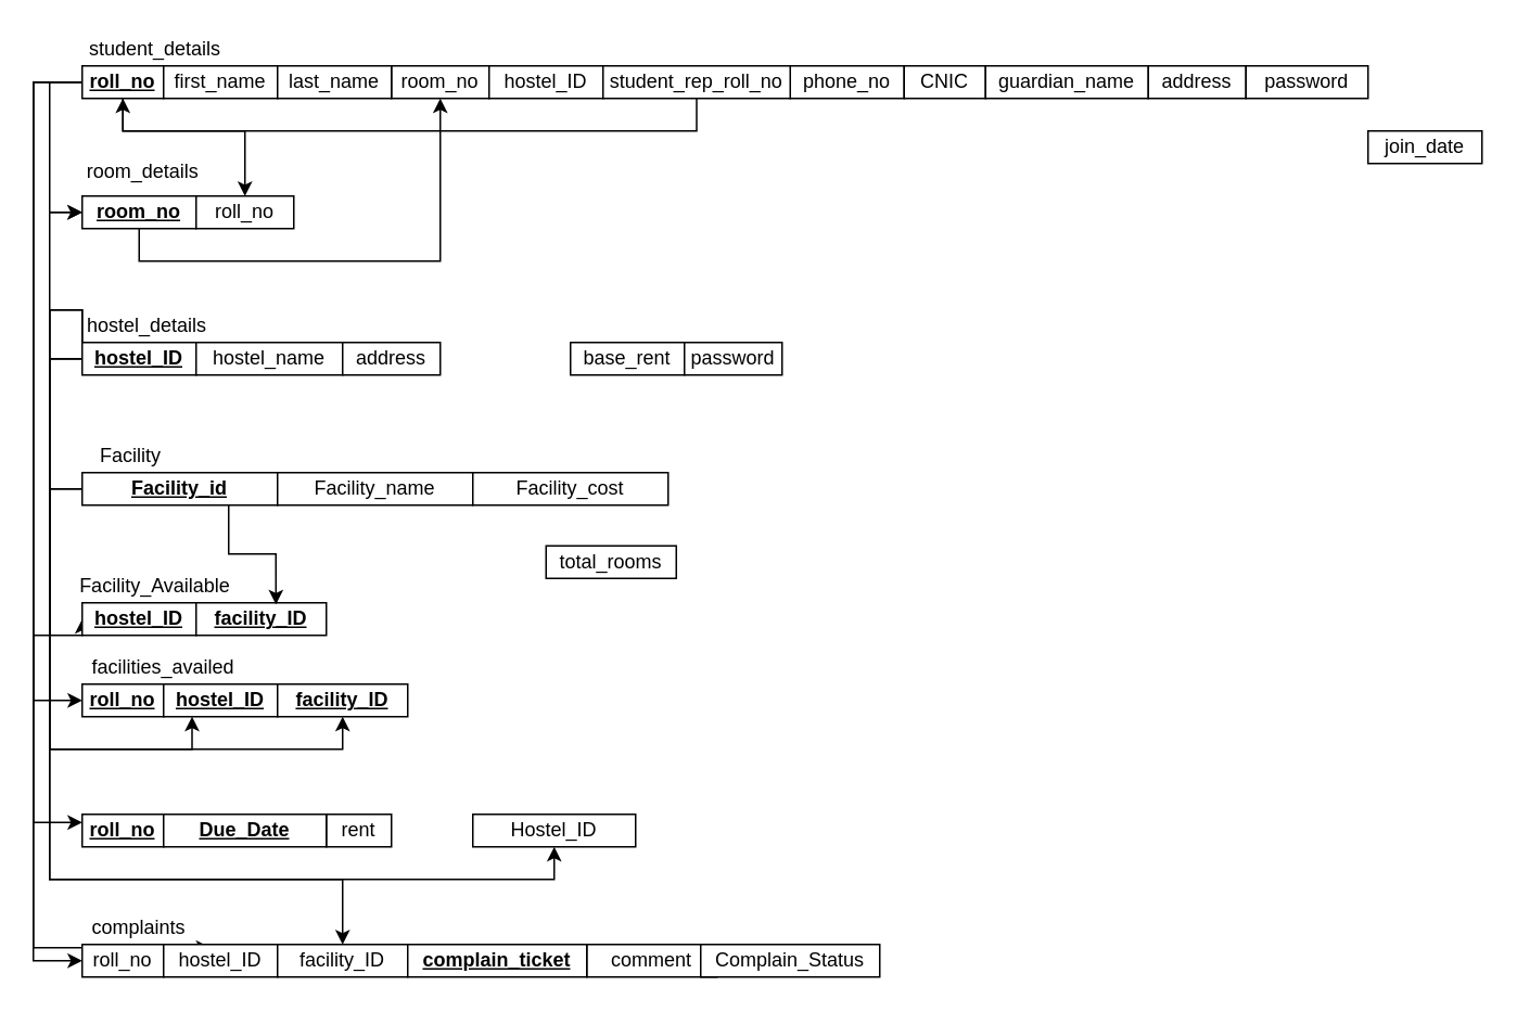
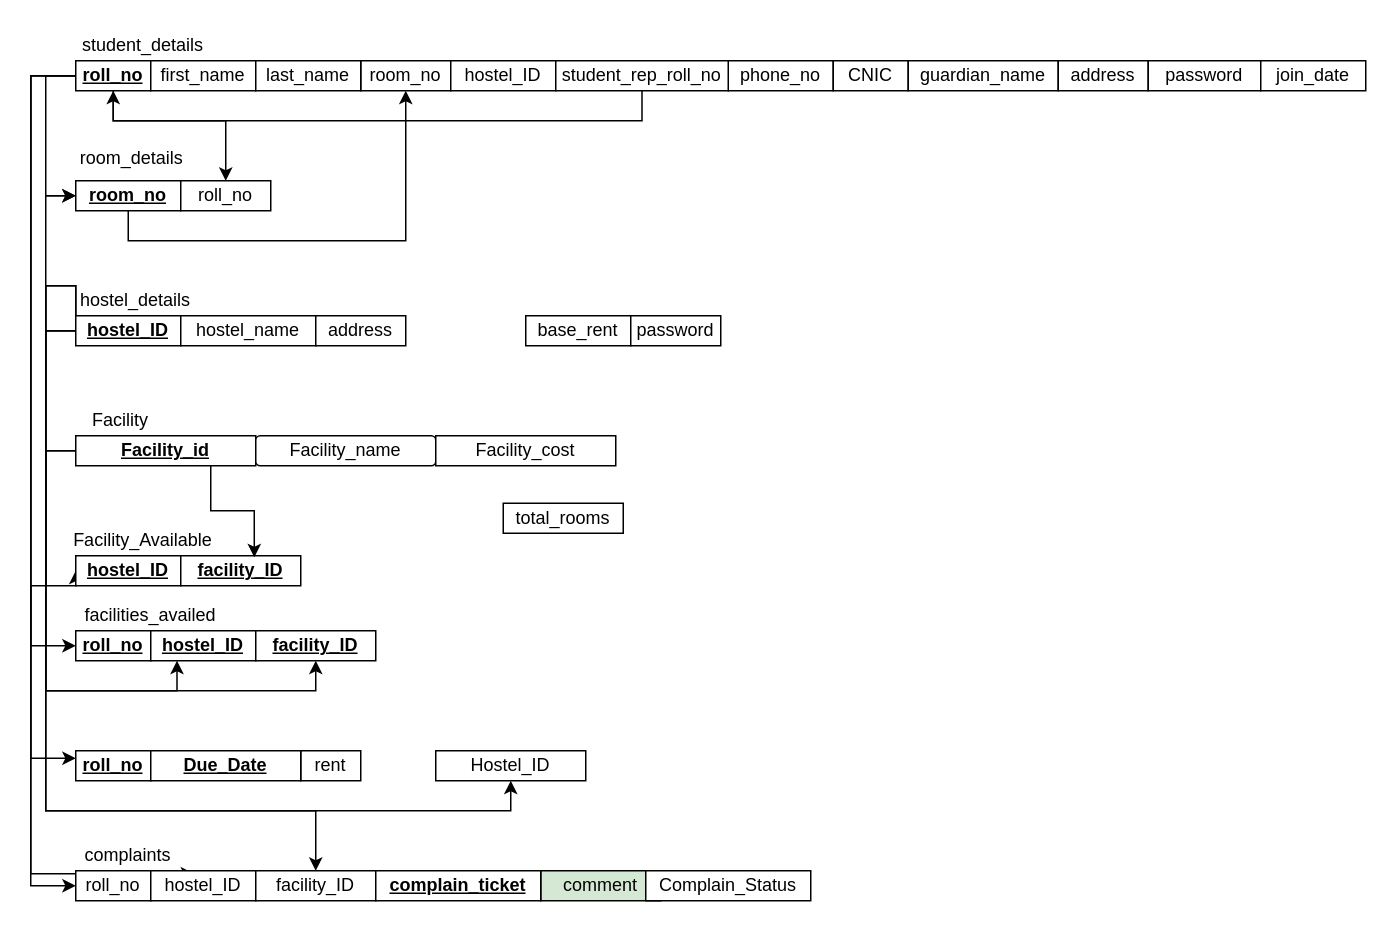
- <mxCell id="52" value="join_date" style="rounded=0;whiteSpace=wrap;html=1;" vertex="1" parent="1"><mxGeometry x="840" y="80" width="70" height="20" as="geometry" /></mxCell>
+ <mxCell id="52" value="join_date" style="rounded=0;whiteSpace=wrap;html=1;" vertex="1" parent="1"><mxGeometry x="840" y="40" width="70" height="20" as="geometry" /></mxCell>
- <mxCell id="58" value="Facility_name" style="rounded=0;whiteSpace=wrap;html=1;" vertex="1" parent="1"><mxGeometry x="170" y="290" width="120" height="20" as="geometry" /></mxCell>
+ <mxCell id="58" value="Facility_name" style="whiteSpace=wrap;html=1;rounded=1;" vertex="1" parent="1"><mxGeometry x="170" y="290" width="120" height="20" as="geometry" /></mxCell>
- <mxCell id="39" value="comment" style="rounded=0;whiteSpace=wrap;html=1;" parent="1" vertex="1"><mxGeometry x="360" y="580" width="80" height="20" as="geometry" /></mxCell>
+ <mxCell id="39" value="comment" style="rounded=0;whiteSpace=wrap;html=1;fillColor=#d5e8d4;" parent="1" vertex="1"><mxGeometry x="360" y="580" width="80" height="20" as="geometry" /></mxCell>
